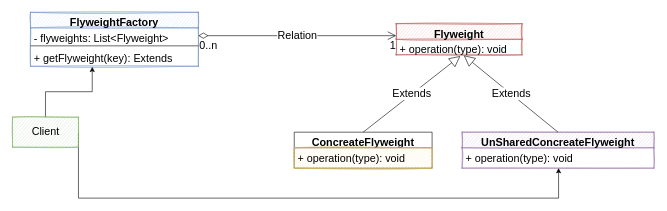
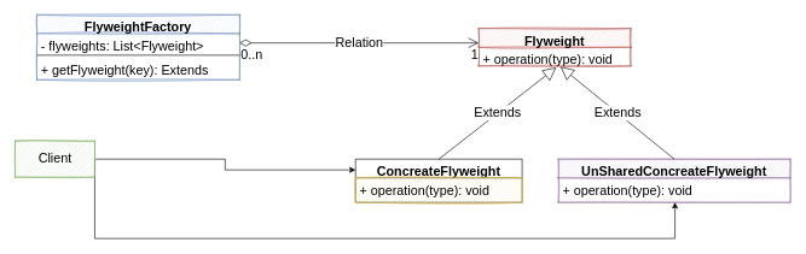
- <mxCell id="17" style="edgeStyle=orthogonalEdgeStyle;rounded=0;orthogonalLoop=1;jettySize=auto;html=1;exitX=0.5;exitY=0;exitDx=0;exitDy=0;entryX=0.368;entryY=1.033;entryDx=0;entryDy=0;entryPerimeter=0;fontSize=18;" edge="1" parent="1" source="20" target="5"><mxGeometry relative="1" as="geometry" /></mxCell>
+ <mxCell id="18" style="edgeStyle=orthogonalEdgeStyle;rounded=0;orthogonalLoop=1;jettySize=auto;html=1;exitX=1;exitY=0.5;exitDx=0;exitDy=0;entryX=0;entryY=0.25;entryDx=0;entryDy=0;fontSize=18;" edge="1" parent="1" source="20" target="8"><mxGeometry relative="1" as="geometry" /></mxCell>
